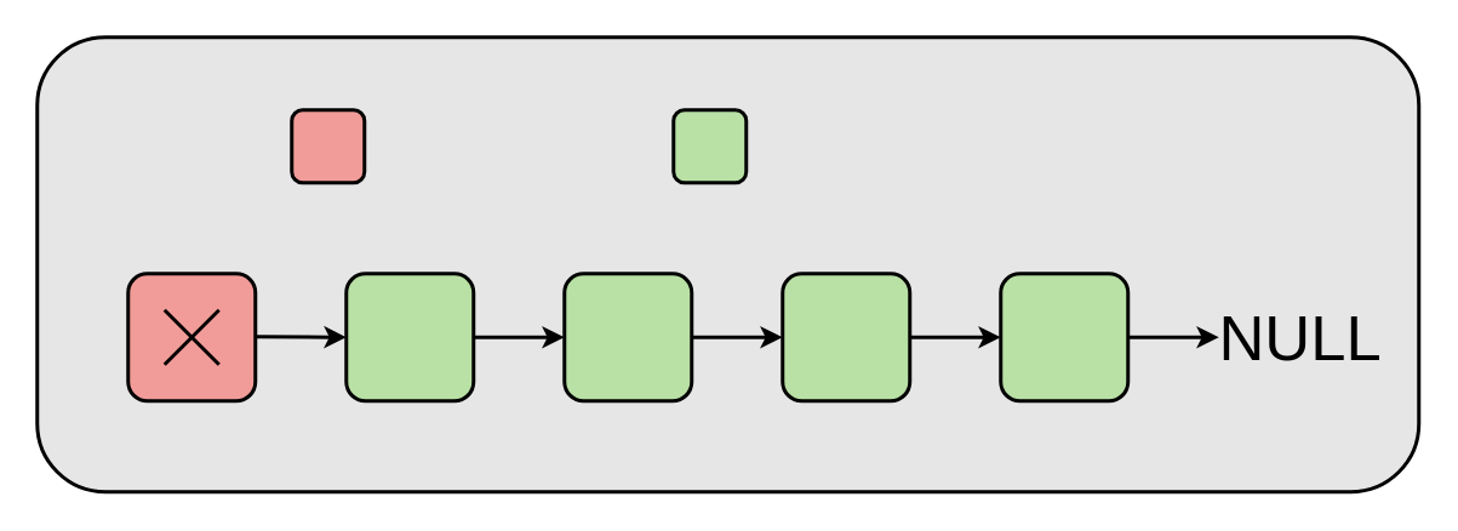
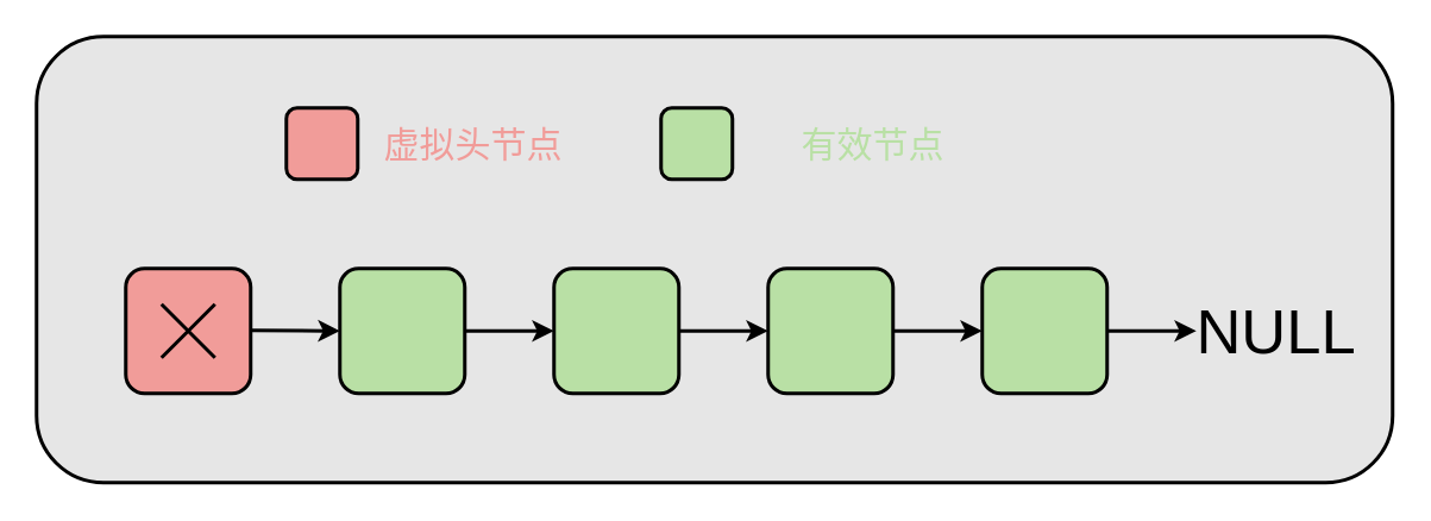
+ <mxCell id="17" value="&lt;font style=&quot;font-size: 20px&quot; color=&quot;#f19c99&quot;&gt;虚拟头节点&lt;/font&gt;" style="text;html=1;strokeColor=none;fillColor=none;align=center;verticalAlign=middle;whiteSpace=wrap;rounded=0;" vertex="1" parent="1"><mxGeometry x="210" y="60" width="110" height="40" as="geometry" /></mxCell>
+ <mxCell id="19" value="&lt;font style=&quot;font-size: 20px&quot; color=&quot;#b9e0a5&quot;&gt;有效节点&lt;/font&gt;" style="text;html=1;strokeColor=none;fillColor=none;align=center;verticalAlign=middle;whiteSpace=wrap;rounded=0;" vertex="1" parent="1"><mxGeometry x="434" y="60" width="110" height="40" as="geometry" /></mxCell>
